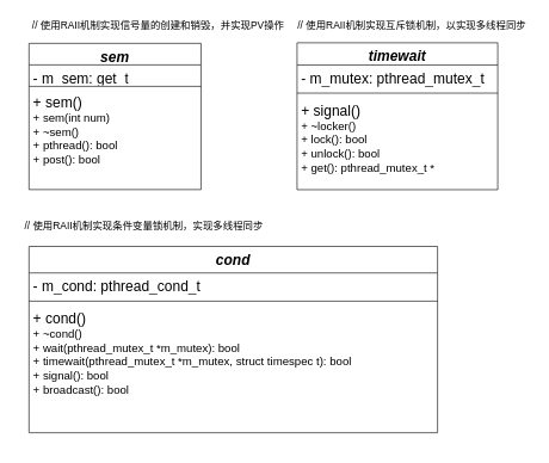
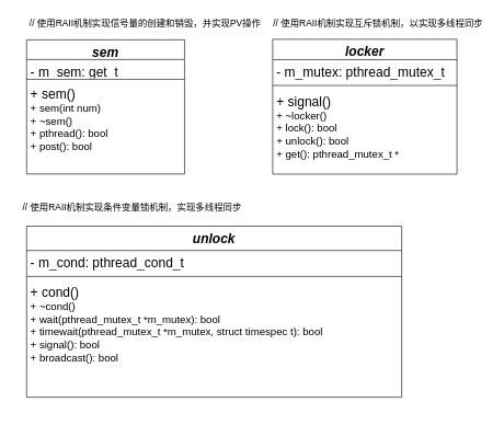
- <mxCell id="3" value="&lt;font style=&quot;font-size: 20px;&quot;&gt;&lt;i&gt;timewait&lt;/i&gt;&lt;/font&gt;" style="swimlane;fontStyle=1;align=center;verticalAlign=top;childLayout=stackLayout;horizontal=1;startSize=31;horizontalStack=0;resizeParent=1;resizeParentMax=0;resizeLast=0;collapsible=1;marginBottom=0;whiteSpace=wrap;html=1;" vertex="1" parent="2"><mxGeometry y="39.167" width="280" height="205.004" as="geometry" /></mxCell>
+ <mxCell id="3" value="&lt;font style=&quot;font-size: 20px;&quot;&gt;&lt;i&gt;locker&lt;/i&gt;&lt;/font&gt;" style="swimlane;fontStyle=1;align=center;verticalAlign=top;childLayout=stackLayout;horizontal=1;startSize=31;horizontalStack=0;resizeParent=1;resizeParentMax=0;resizeLast=0;collapsible=1;marginBottom=0;whiteSpace=wrap;html=1;" vertex="1" parent="2"><mxGeometry y="39.167" width="280" height="205.004" as="geometry" /></mxCell>
- <mxCell id="9" value="&lt;font style=&quot;font-size: 20px;&quot;&gt;&lt;i&gt;cond&lt;/i&gt;&lt;/font&gt;" style="swimlane;fontStyle=1;align=center;verticalAlign=top;childLayout=stackLayout;horizontal=1;startSize=37;horizontalStack=0;resizeParent=1;resizeParentMax=0;resizeLast=0;collapsible=1;marginBottom=0;whiteSpace=wrap;html=1;" vertex="1" parent="8"><mxGeometry y="43.333" width="570" height="259.996" as="geometry" /></mxCell>
+ <mxCell id="9" value="&lt;font style=&quot;font-size: 20px;&quot;&gt;&lt;i&gt;unlock&lt;/i&gt;&lt;/font&gt;" style="swimlane;fontStyle=1;align=center;verticalAlign=top;childLayout=stackLayout;horizontal=1;startSize=37;horizontalStack=0;resizeParent=1;resizeParentMax=0;resizeLast=0;collapsible=1;marginBottom=0;whiteSpace=wrap;html=1;" vertex="1" parent="8"><mxGeometry y="43.333" width="570" height="259.996" as="geometry" /></mxCell>
